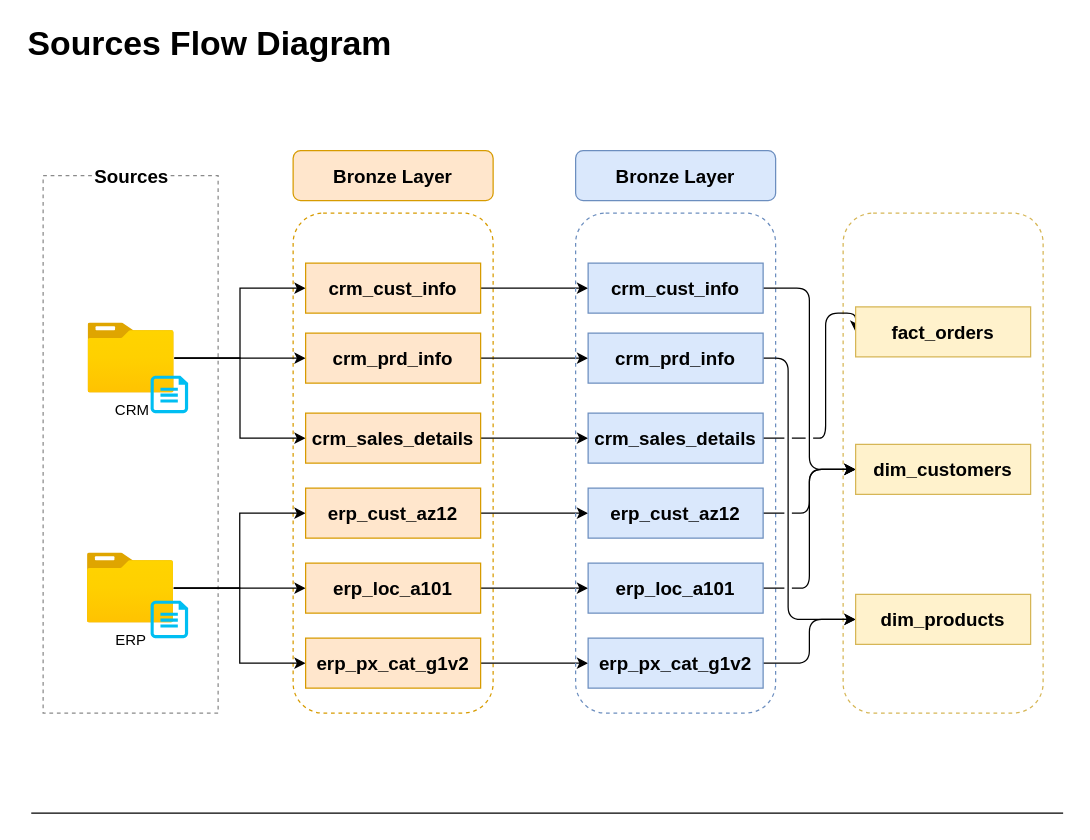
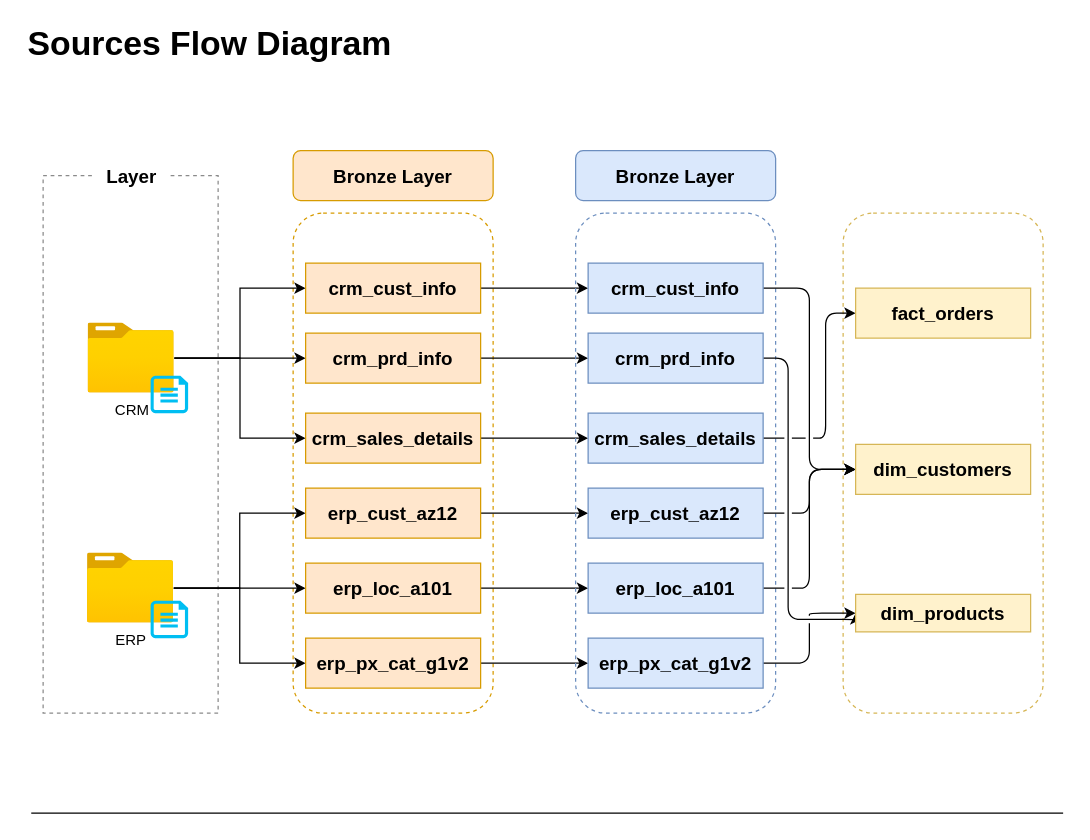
- <mxCell id="3" value="Sources" style="rounded=0;whiteSpace=wrap;html=1;strokeColor=none;fontSize=15;fontStyle=1" parent="1" vertex="1"><mxGeometry x="74.5" y="120" width="60" height="40" as="geometry" /></mxCell>
+ <mxCell id="3" value="Layer" style="rounded=0;whiteSpace=wrap;html=1;strokeColor=none;fontSize=15;fontStyle=1" parent="1" vertex="1"><mxGeometry x="74.5" y="120" width="60" height="40" as="geometry" /></mxCell>
- <mxCell id="43" value="fact_orders" style="rounded=0;whiteSpace=wrap;html=1;strokeColor=#d6b656;fontSize=15;fontStyle=1;fillColor=#fff2cc;" vertex="1" parent="1"><mxGeometry x="684" y="245" width="140" height="40" as="geometry" /></mxCell>
+ <mxCell id="43" value="fact_orders" style="rounded=0;whiteSpace=wrap;html=1;strokeColor=#d6b656;fontSize=15;fontStyle=1;fillColor=#fff2cc;" vertex="1" parent="1"><mxGeometry x="684" y="230" width="140" height="40" as="geometry" /></mxCell>
- <mxCell id="45" value="dim_products" style="rounded=0;whiteSpace=wrap;html=1;strokeColor=#d6b656;fontSize=15;fontStyle=1;fillColor=#fff2cc;" vertex="1" parent="1"><mxGeometry x="684" y="475" width="140" height="40" as="geometry" /></mxCell>
+ <mxCell id="45" value="dim_products" style="rounded=0;whiteSpace=wrap;html=1;strokeColor=#d6b656;fontSize=15;fontStyle=1;fillColor=#fff2cc;" vertex="1" parent="1"><mxGeometry x="684" y="475" width="140" height="30" as="geometry" /></mxCell>
